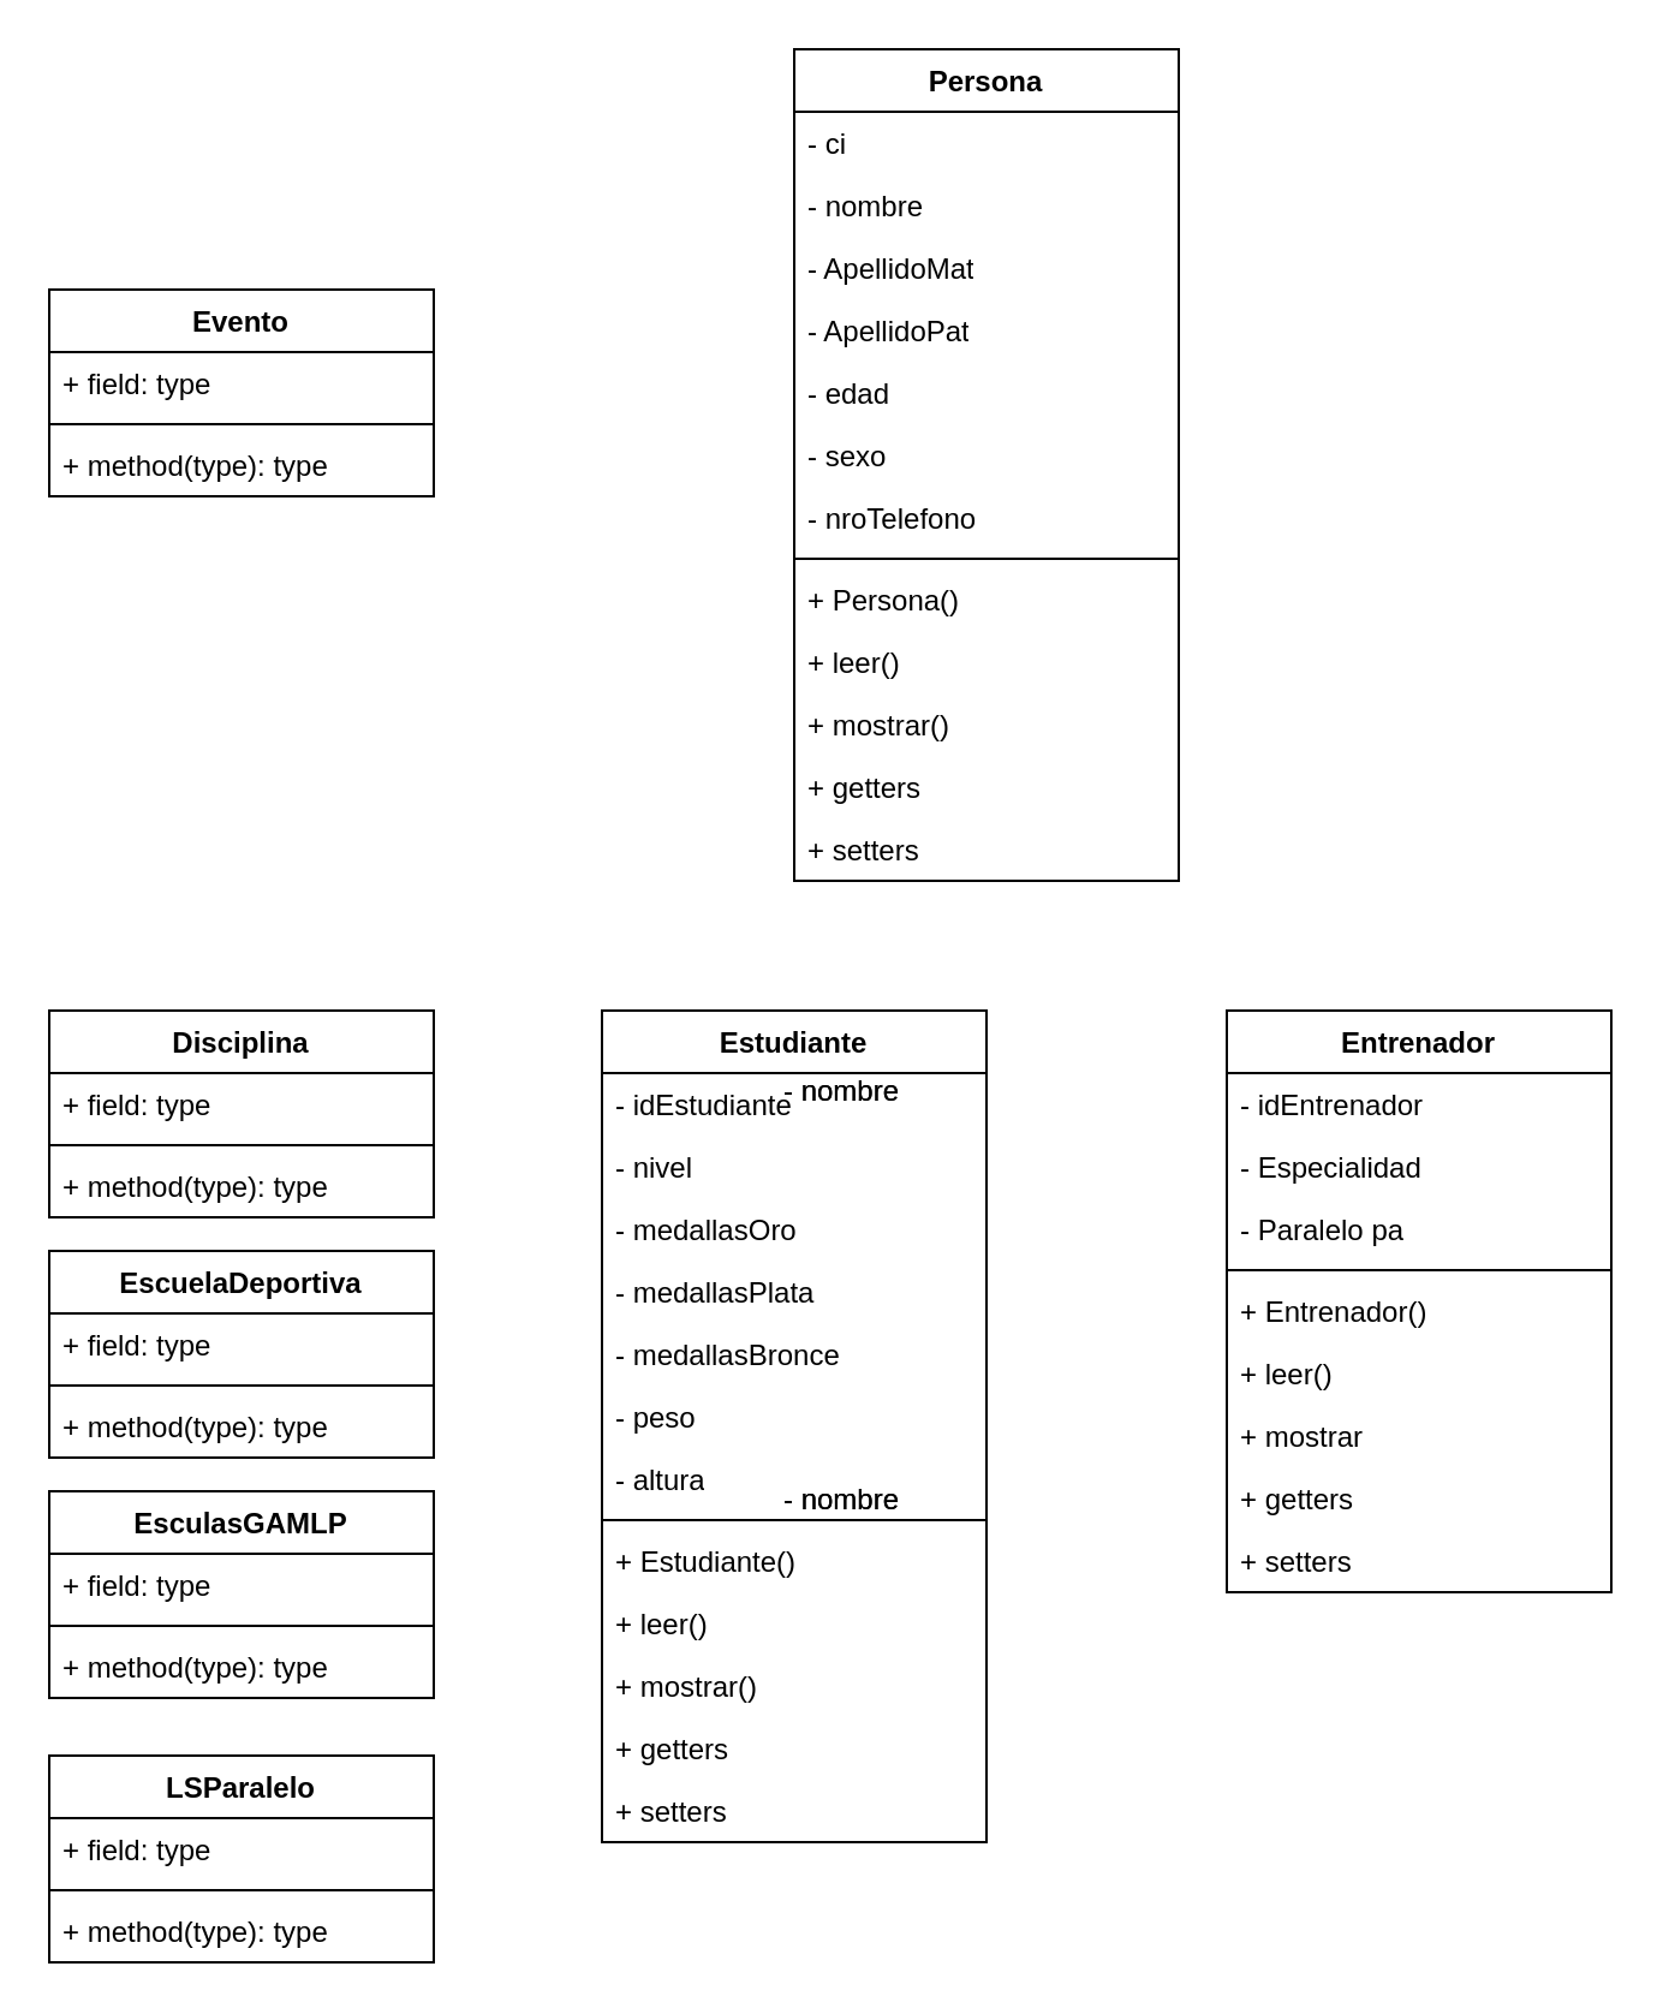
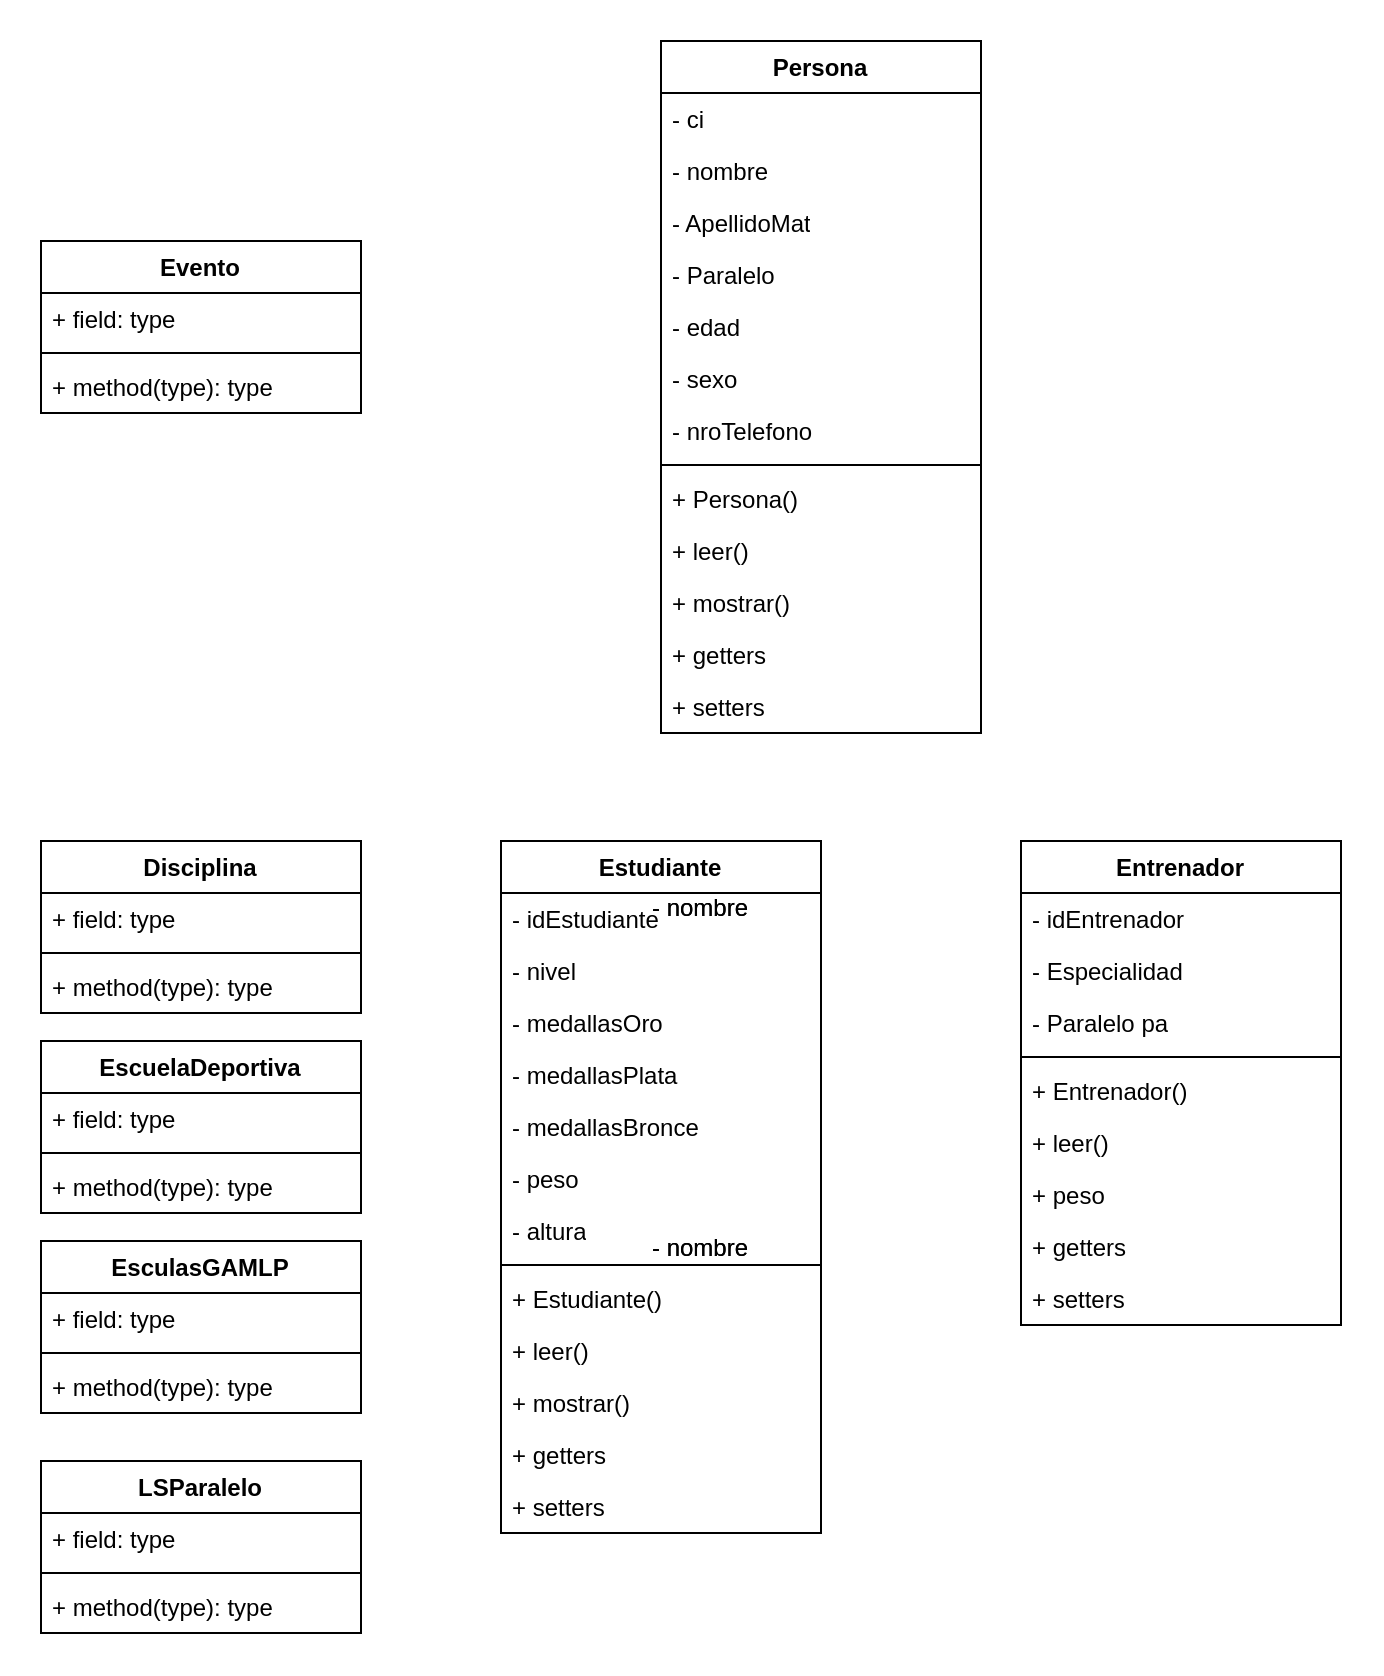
- <mxCell id="6" value="- ApellidoPat" style="text;strokeColor=none;fillColor=none;align=left;verticalAlign=top;spacingLeft=4;spacingRight=4;overflow=hidden;rotatable=0;points=[[0,0.5],[1,0.5]];portConstraint=eastwest;whiteSpace=wrap;html=1;" vertex="1" parent="2"><mxGeometry y="104" width="160" height="26" as="geometry" /></mxCell>
+ <mxCell id="6" value="- Paralelo" style="text;strokeColor=none;fillColor=none;align=left;verticalAlign=top;spacingLeft=4;spacingRight=4;overflow=hidden;rotatable=0;points=[[0,0.5],[1,0.5]];portConstraint=eastwest;whiteSpace=wrap;html=1;" vertex="1" parent="2"><mxGeometry y="104" width="160" height="26" as="geometry" /></mxCell>
- <mxCell id="37" value="+ mostrar" style="text;strokeColor=none;fillColor=none;align=left;verticalAlign=top;spacingLeft=4;spacingRight=4;overflow=hidden;rotatable=0;points=[[0,0.5],[1,0.5]];portConstraint=eastwest;whiteSpace=wrap;html=1;" vertex="1" parent="30"><mxGeometry y="164" width="160" height="26" as="geometry" /></mxCell>
+ <mxCell id="37" value="+ peso" style="text;strokeColor=none;fillColor=none;align=left;verticalAlign=top;spacingLeft=4;spacingRight=4;overflow=hidden;rotatable=0;points=[[0,0.5],[1,0.5]];portConstraint=eastwest;whiteSpace=wrap;html=1;" vertex="1" parent="30"><mxGeometry y="164" width="160" height="26" as="geometry" /></mxCell>
